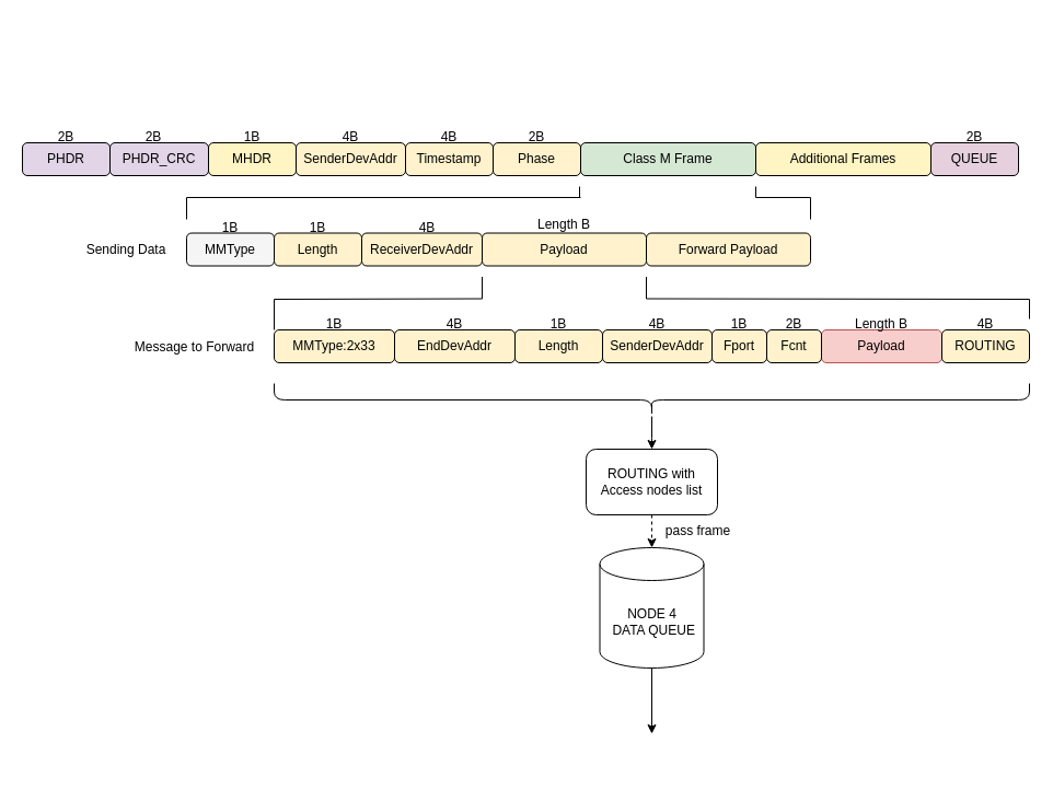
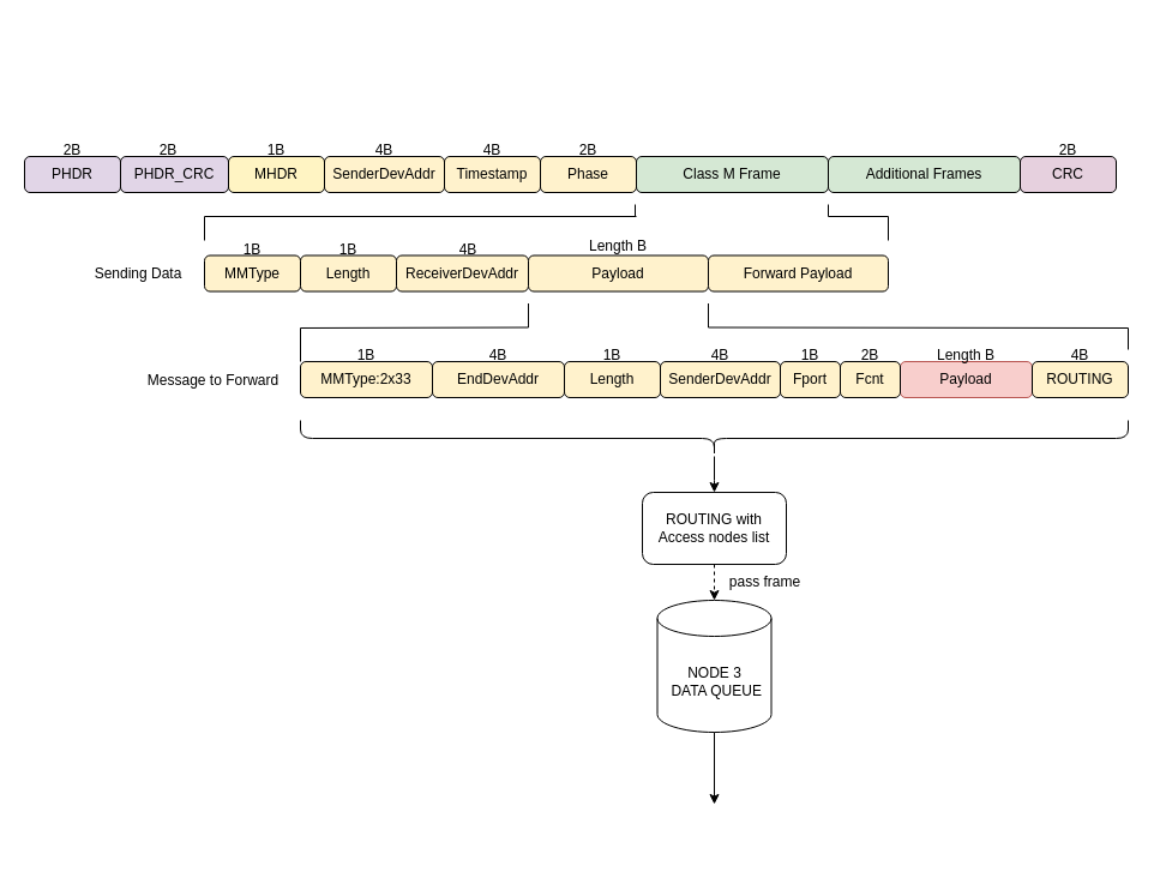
- <mxCell id="9" value="Additional Frames" style="rounded=1;whiteSpace=wrap;html=1;fillColor=#fff4c3;strokeColor=#000000;" parent="1" vertex="1"><mxGeometry x="690" y="130" width="160" height="30" as="geometry" /></mxCell>
+ <mxCell id="9" value="Additional Frames" style="rounded=1;whiteSpace=wrap;html=1;fillColor=#d5e8d4;strokeColor=#000000;" parent="1" vertex="1"><mxGeometry x="690" y="130" width="160" height="30" as="geometry" /></mxCell>
- <mxCell id="10" value="QUEUE" style="rounded=1;whiteSpace=wrap;html=1;fillColor=#E6D0DE;strokeColor=#000000;" parent="1" vertex="1"><mxGeometry x="850" y="130" width="80" height="30" as="geometry" /></mxCell>
+ <mxCell id="10" value="CRC" style="rounded=1;whiteSpace=wrap;html=1;fillColor=#E6D0DE;strokeColor=#000000;" parent="1" vertex="1"><mxGeometry x="850" y="130" width="80" height="30" as="geometry" /></mxCell>
- <mxCell id="23" value="MMType" style="rounded=1;whiteSpace=wrap;html=1;fillColor=#f5f5f5;strokeColor=#000000;" parent="1" vertex="1"><mxGeometry x="170" y="212.5" width="80" height="30" as="geometry" /></mxCell>
+ <mxCell id="23" value="MMType" style="rounded=1;whiteSpace=wrap;html=1;fillColor=#fff2cc;strokeColor=#000000;" parent="1" vertex="1"><mxGeometry x="170" y="212.5" width="80" height="30" as="geometry" /></mxCell>
- <mxCell id="59" value="&lt;div&gt;NODE 4&lt;br&gt;&lt;/div&gt;&lt;div&gt;&amp;nbsp;DATA QUEUE&lt;br&gt;&lt;/div&gt;" style="shape=cylinder3;whiteSpace=wrap;html=1;boundedLbl=1;backgroundOutline=1;size=15;" vertex="1" parent="1"><mxGeometry x="547.5" y="500" width="95" height="110" as="geometry" /></mxCell>
+ <mxCell id="59" value="&lt;div&gt;NODE 3&lt;br&gt;&lt;/div&gt;&lt;div&gt;&amp;nbsp;DATA QUEUE&lt;br&gt;&lt;/div&gt;" style="shape=cylinder3;whiteSpace=wrap;html=1;boundedLbl=1;backgroundOutline=1;size=15;" vertex="1" parent="1"><mxGeometry x="547.5" y="500" width="95" height="110" as="geometry" /></mxCell>
